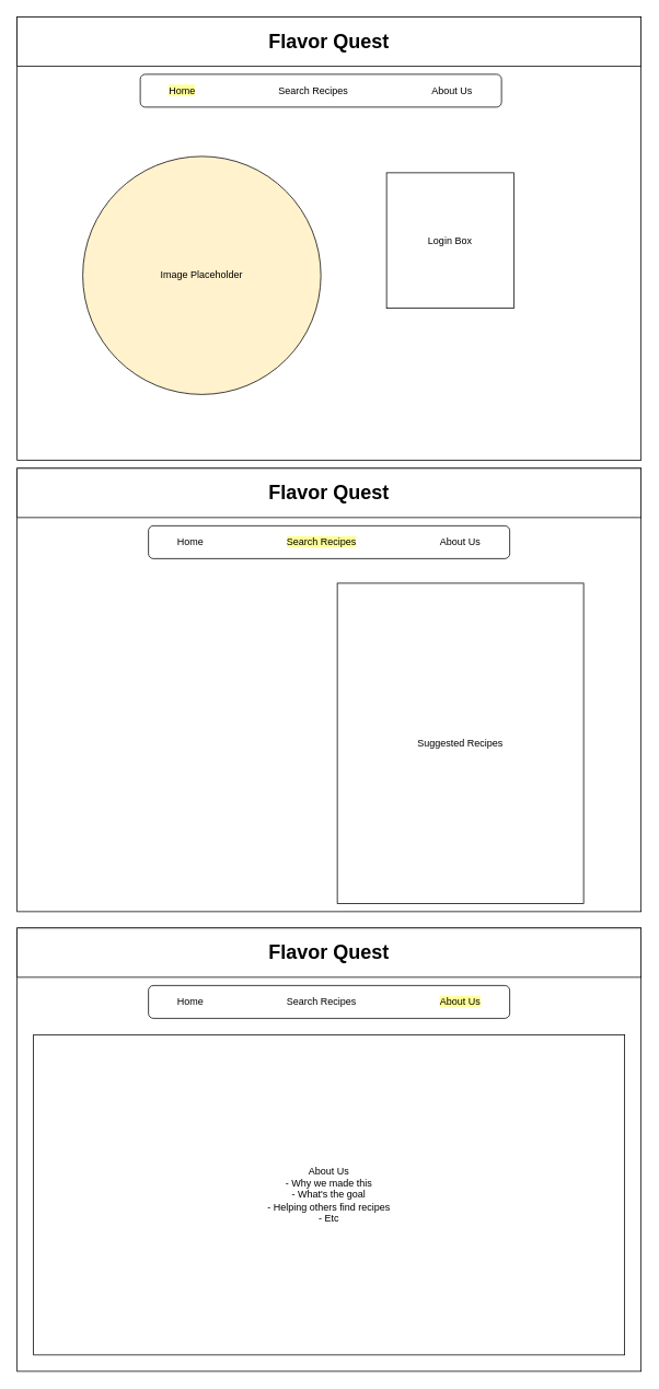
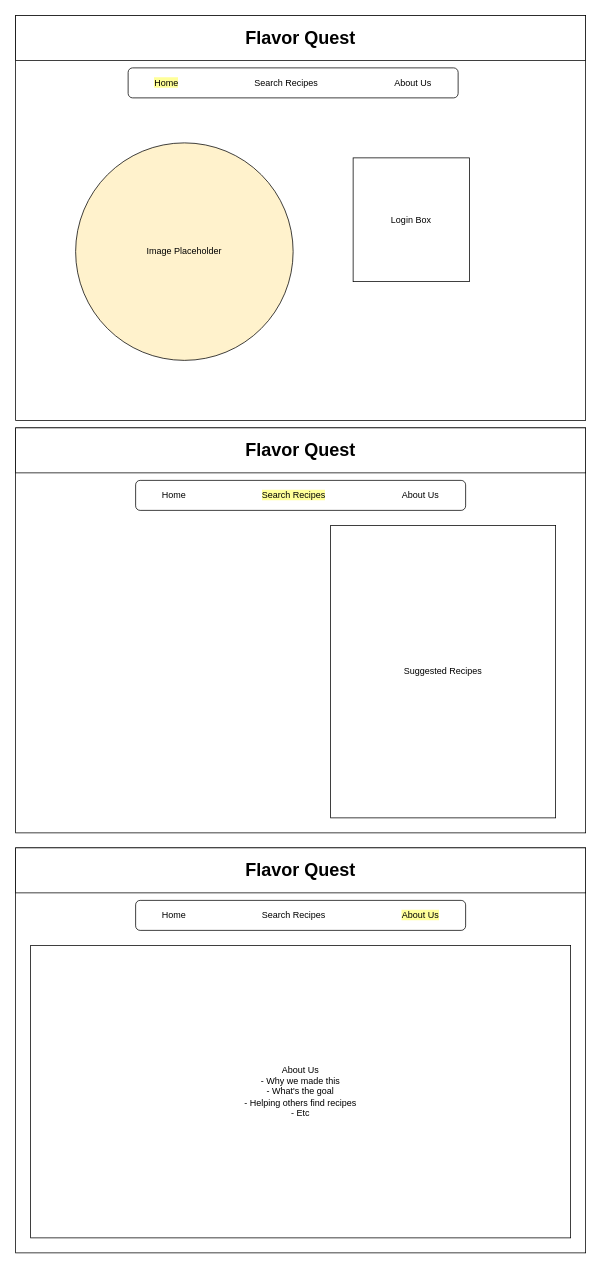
- <mxCell id="14" value="Suggested Recipes" style="rounded=0;whiteSpace=wrap;html=1;" vertex="1" parent="1"><mxGeometry x="410" y="710" width="300" height="390" as="geometry" /></mxCell>
+ <mxCell id="14" value="Suggested Recipes" style="rounded=0;whiteSpace=wrap;html=1;" vertex="1" parent="1"><mxGeometry x="440" y="700" width="300" height="390" as="geometry" /></mxCell>
